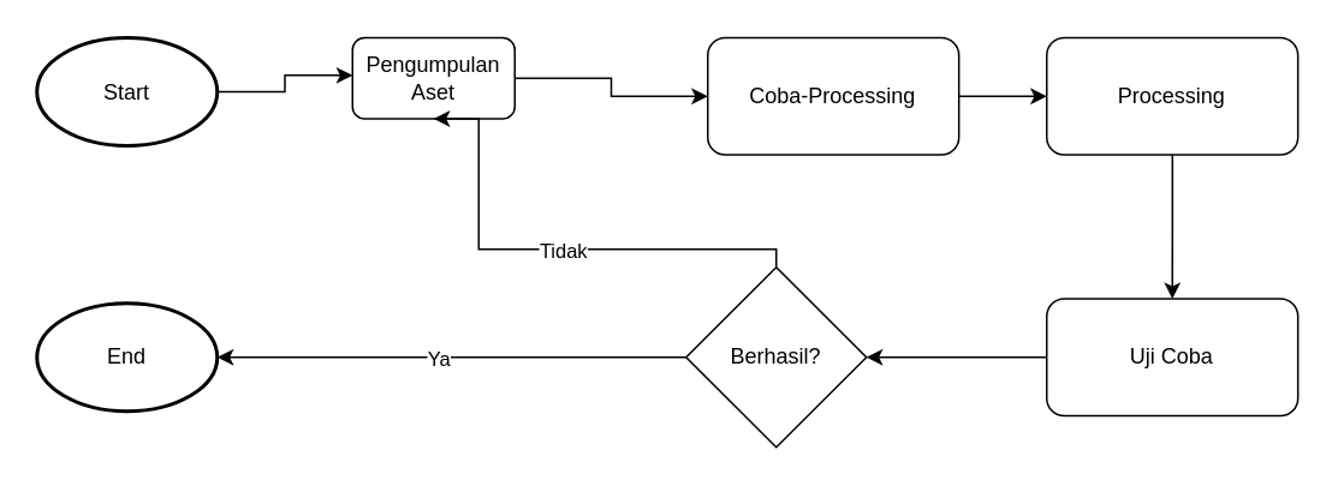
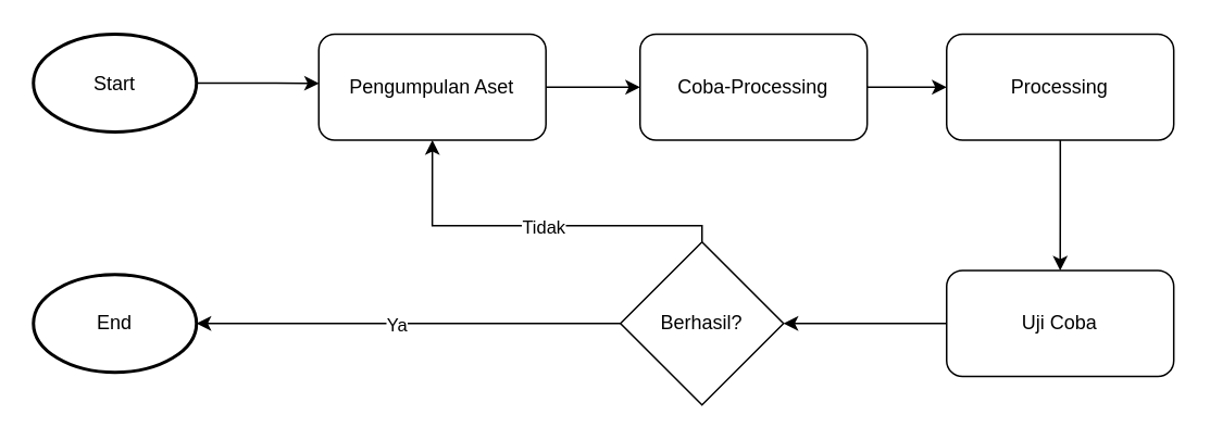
- <mxCell id="5" value="Pengumpulan Aset" style="rounded=1;whiteSpace=wrap;html=1;" vertex="1" parent="1"><mxGeometry x="195" y="20.5" width="90" height="45" as="geometry" /></mxCell>
+ <mxCell id="5" value="Pengumpulan Aset" style="rounded=1;whiteSpace=wrap;html=1;" vertex="1" parent="1"><mxGeometry x="195" y="20.5" width="139.29" height="65" as="geometry" /></mxCell>
